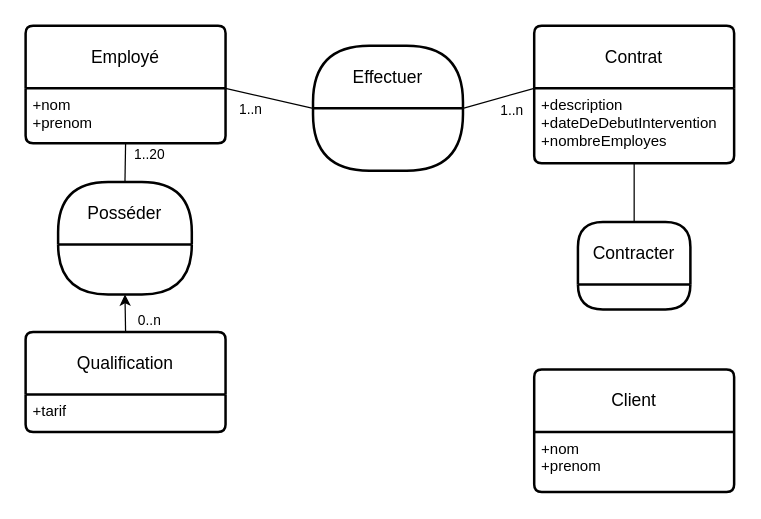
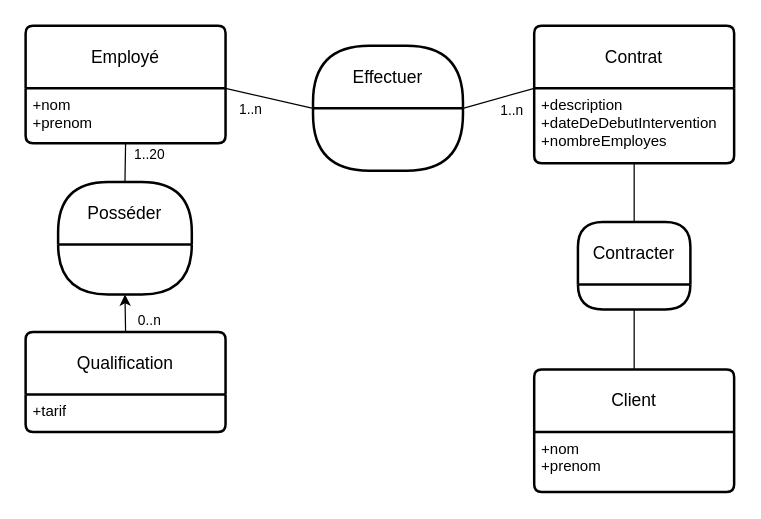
+ <mxCell id="22" value="" style="endArrow=none;html=1;rounded=0;exitX=0.5;exitY=0;exitDx=0;exitDy=0;entryX=0.5;entryY=1;entryDx=0;entryDy=0;" edge="1" parent="1" source="6" target="20"><mxGeometry relative="1" as="geometry"><mxPoint x="547" y="283" as="sourcePoint" /><mxPoint x="427" y="283" as="targetPoint" /></mxGeometry></mxCell>
